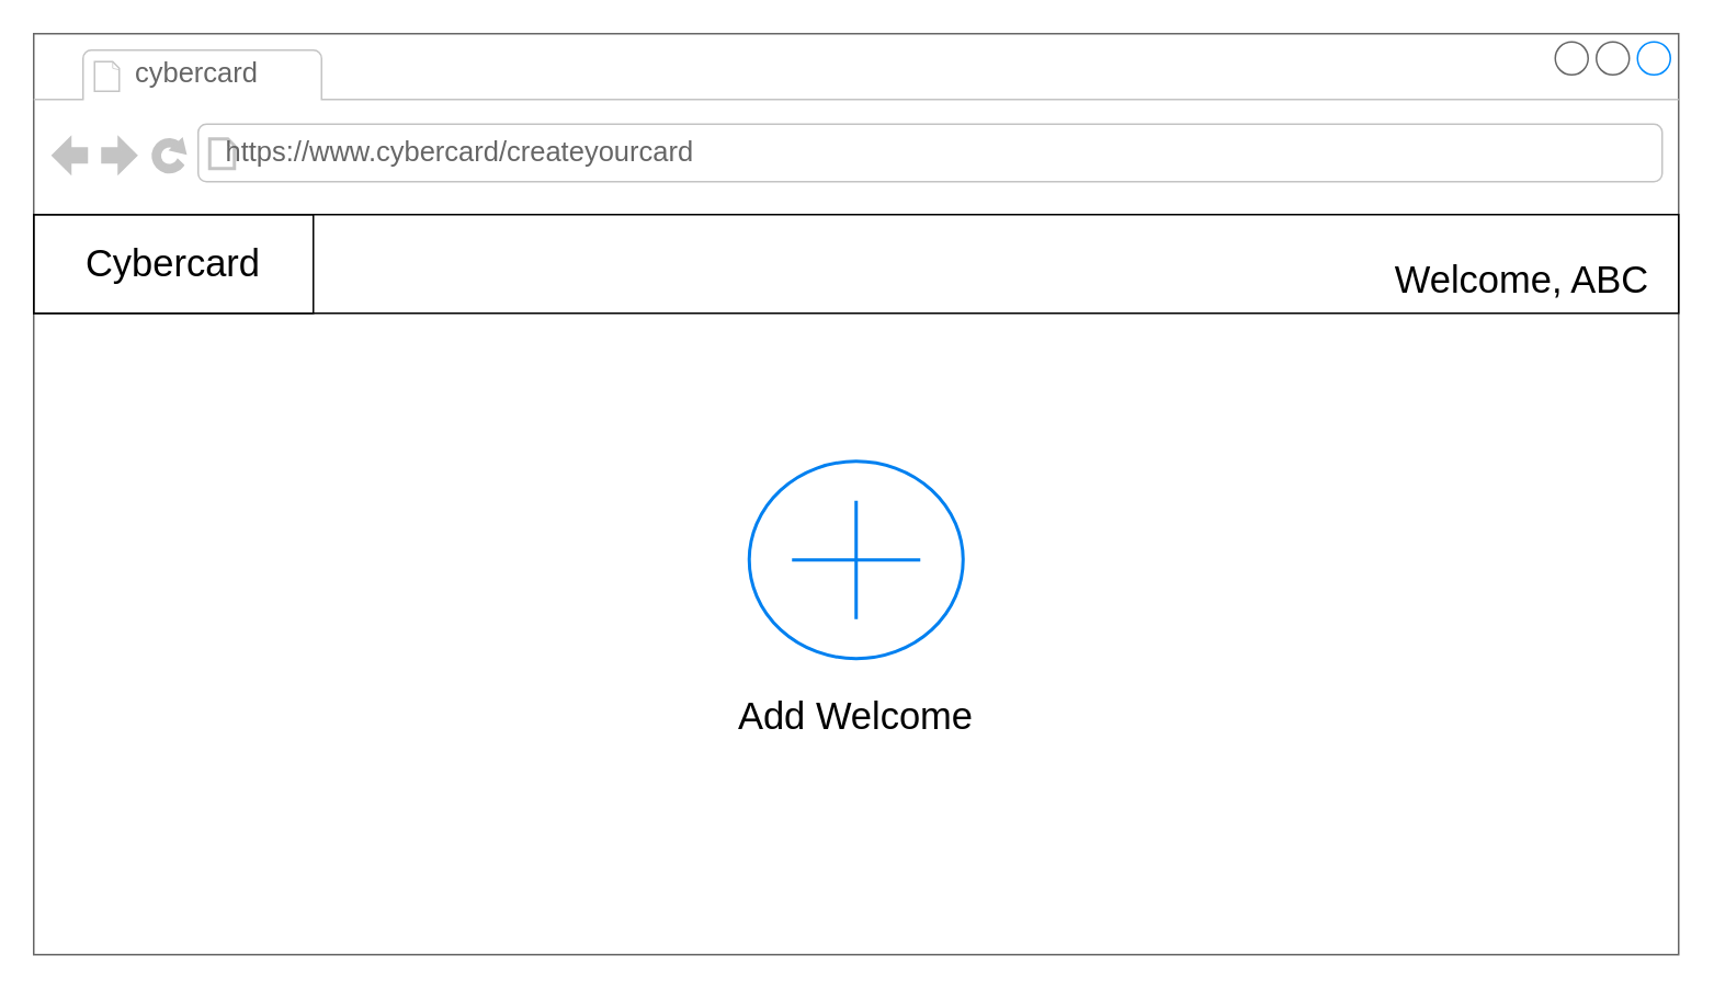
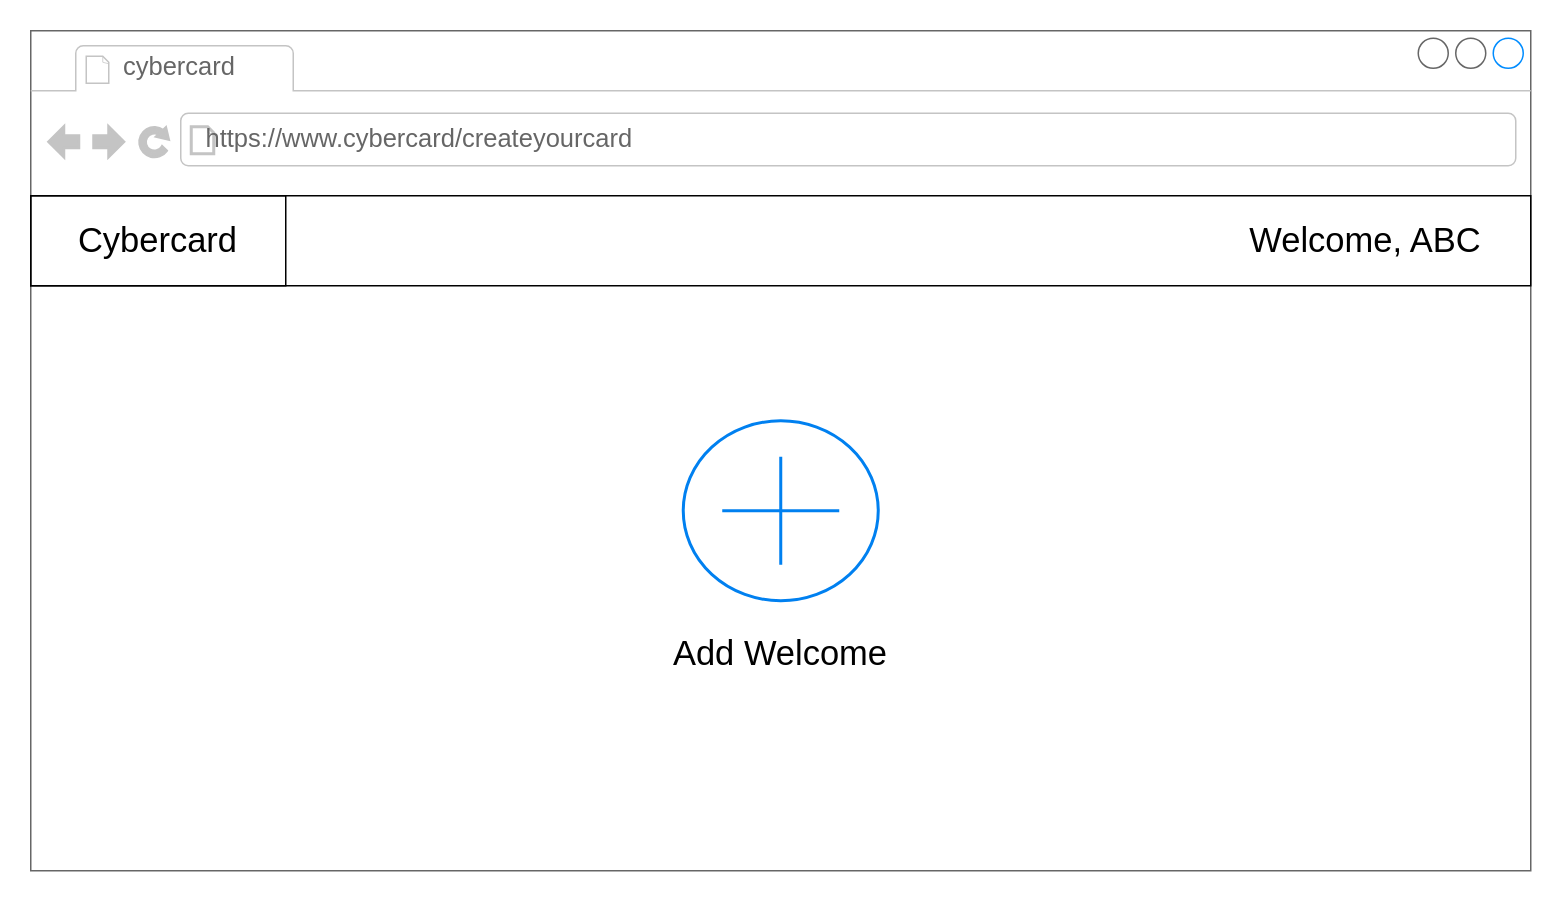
- <mxCell id="8" value="&lt;font style=&quot;font-size: 23px&quot;&gt;Welcome, ABC&lt;/font&gt;" style="text;html=1;strokeColor=none;fillColor=none;align=center;verticalAlign=middle;whiteSpace=wrap;rounded=0;" vertex="1" parent="2"><mxGeometry x="815" y="135" width="180" height="30" as="geometry" /></mxCell>
+ <mxCell id="8" value="&lt;font style=&quot;font-size: 23px&quot;&gt;Welcome, ABC&lt;/font&gt;" style="text;html=1;strokeColor=none;fillColor=none;align=center;verticalAlign=middle;whiteSpace=wrap;rounded=0;" vertex="1" parent="2"><mxGeometry x="800" y="125" width="180" height="30" as="geometry" /></mxCell>
